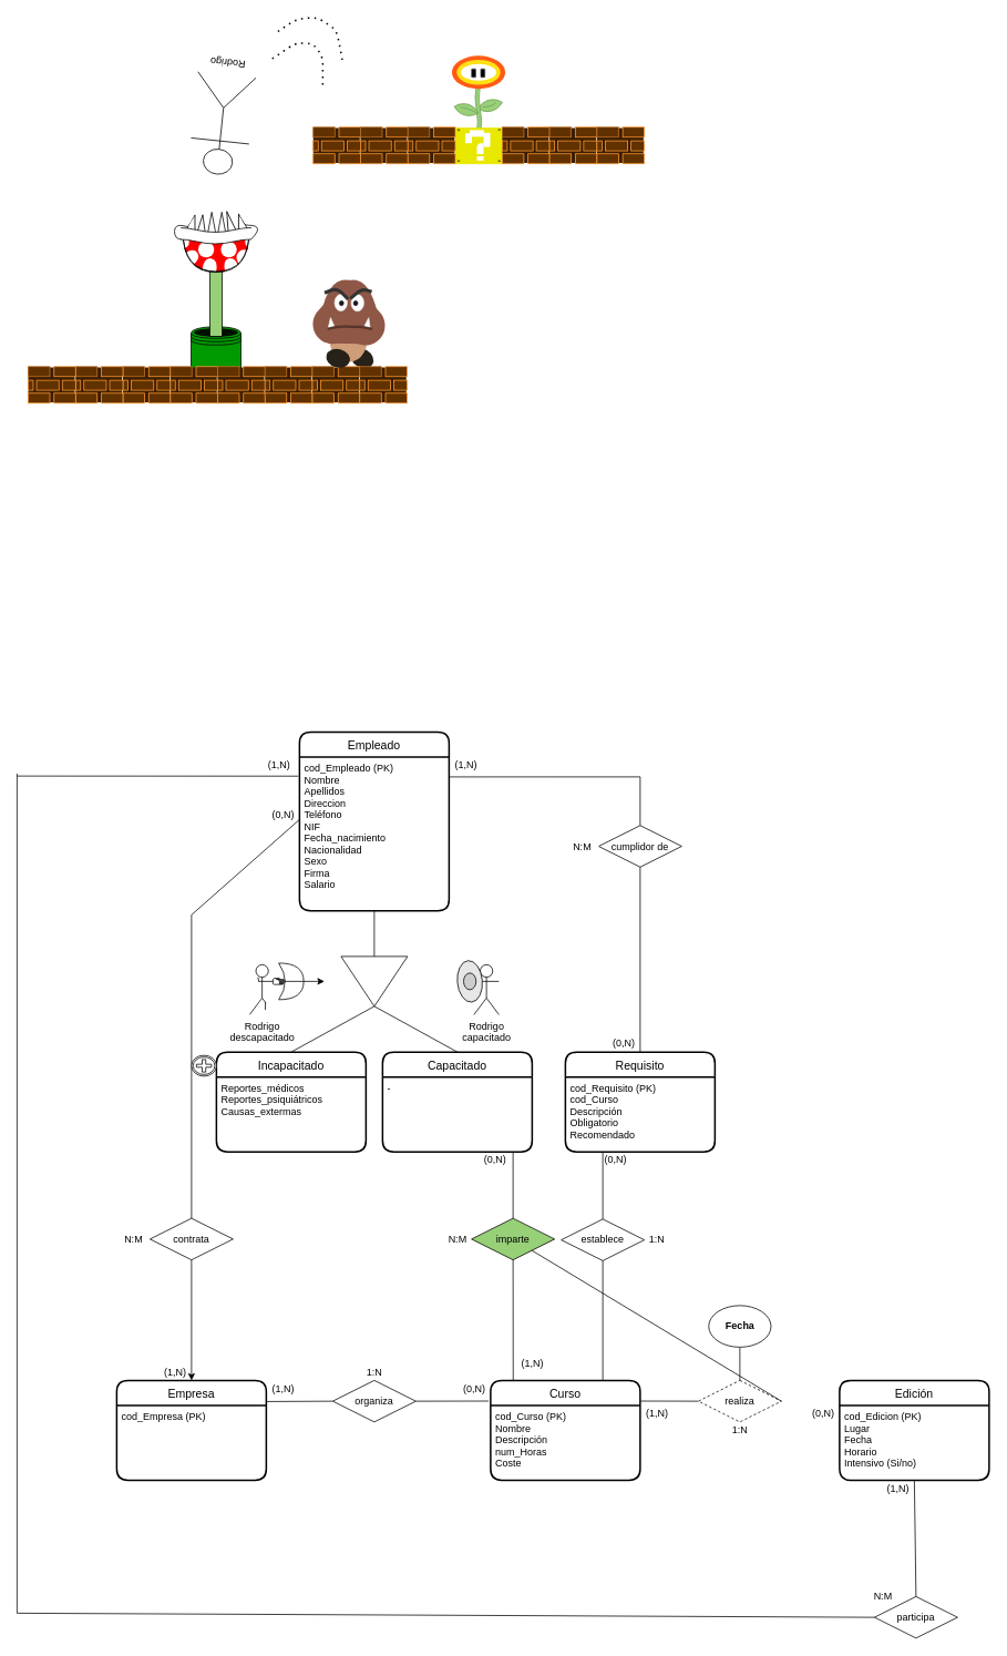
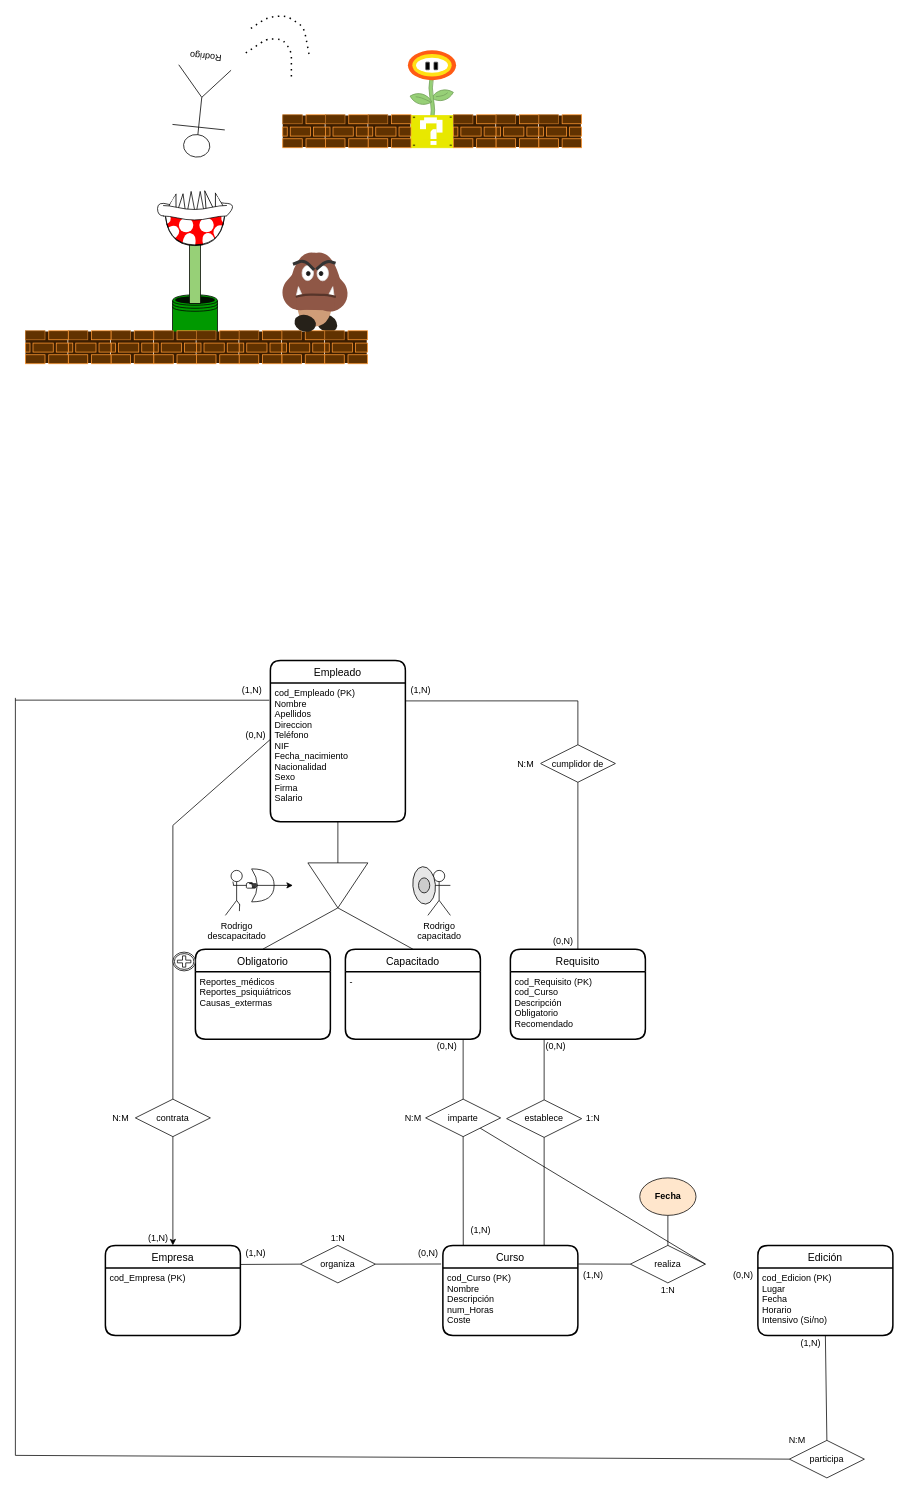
- <mxCell id="37" value="Incapacitado" style="swimlane;childLayout=stackLayout;horizontal=1;startSize=30;horizontalStack=0;rounded=1;fontSize=14;fontStyle=0;strokeWidth=2;resizeParent=0;resizeLast=1;shadow=0;dashed=0;align=center;" parent="1" vertex="1"><mxGeometry x="260" y="1265" width="180" height="120" as="geometry" /></mxCell>
+ <mxCell id="37" value="Obligatorio" style="swimlane;childLayout=stackLayout;horizontal=1;startSize=30;horizontalStack=0;rounded=1;fontSize=14;fontStyle=0;strokeWidth=2;resizeParent=0;resizeLast=1;shadow=0;dashed=0;align=center;" parent="1" vertex="1"><mxGeometry x="260" y="1265" width="180" height="120" as="geometry" /></mxCell>
- <mxCell id="27" value="imparte" style="rhombus;whiteSpace=wrap;html=1;fillColor=#97d077;" parent="1" vertex="1"><mxGeometry x="567" y="1465" width="100" height="50" as="geometry" /></mxCell>
+ <mxCell id="27" value="imparte" style="rhombus;whiteSpace=wrap;html=1;" parent="1" vertex="1"><mxGeometry x="567" y="1465" width="100" height="50" as="geometry" /></mxCell>
- <mxCell id="35" value="&lt;span style=&quot;text-align: left&quot;&gt;&lt;b&gt;Fecha&lt;/b&gt;&lt;/span&gt;" style="ellipse;whiteSpace=wrap;html=1;" parent="1" vertex="1"><mxGeometry x="852.5" y="1570" width="75" height="50" as="geometry" /></mxCell>
+ <mxCell id="35" value="&lt;span style=&quot;text-align: left&quot;&gt;&lt;b&gt;Fecha&lt;/b&gt;&lt;/span&gt;" style="ellipse;whiteSpace=wrap;html=1;fillColor=#ffe6cc;" parent="1" vertex="1"><mxGeometry x="852.5" y="1570" width="75" height="50" as="geometry" /></mxCell>
- <mxCell id="17" value="realiza" style="rhombus;whiteSpace=wrap;html=1;dashed=1;" parent="1" vertex="1"><mxGeometry x="840" y="1660" width="100" height="50" as="geometry" /></mxCell>
+ <mxCell id="17" value="realiza" style="rhombus;whiteSpace=wrap;html=1;" parent="1" vertex="1"><mxGeometry x="840" y="1660" width="100" height="50" as="geometry" /></mxCell>
